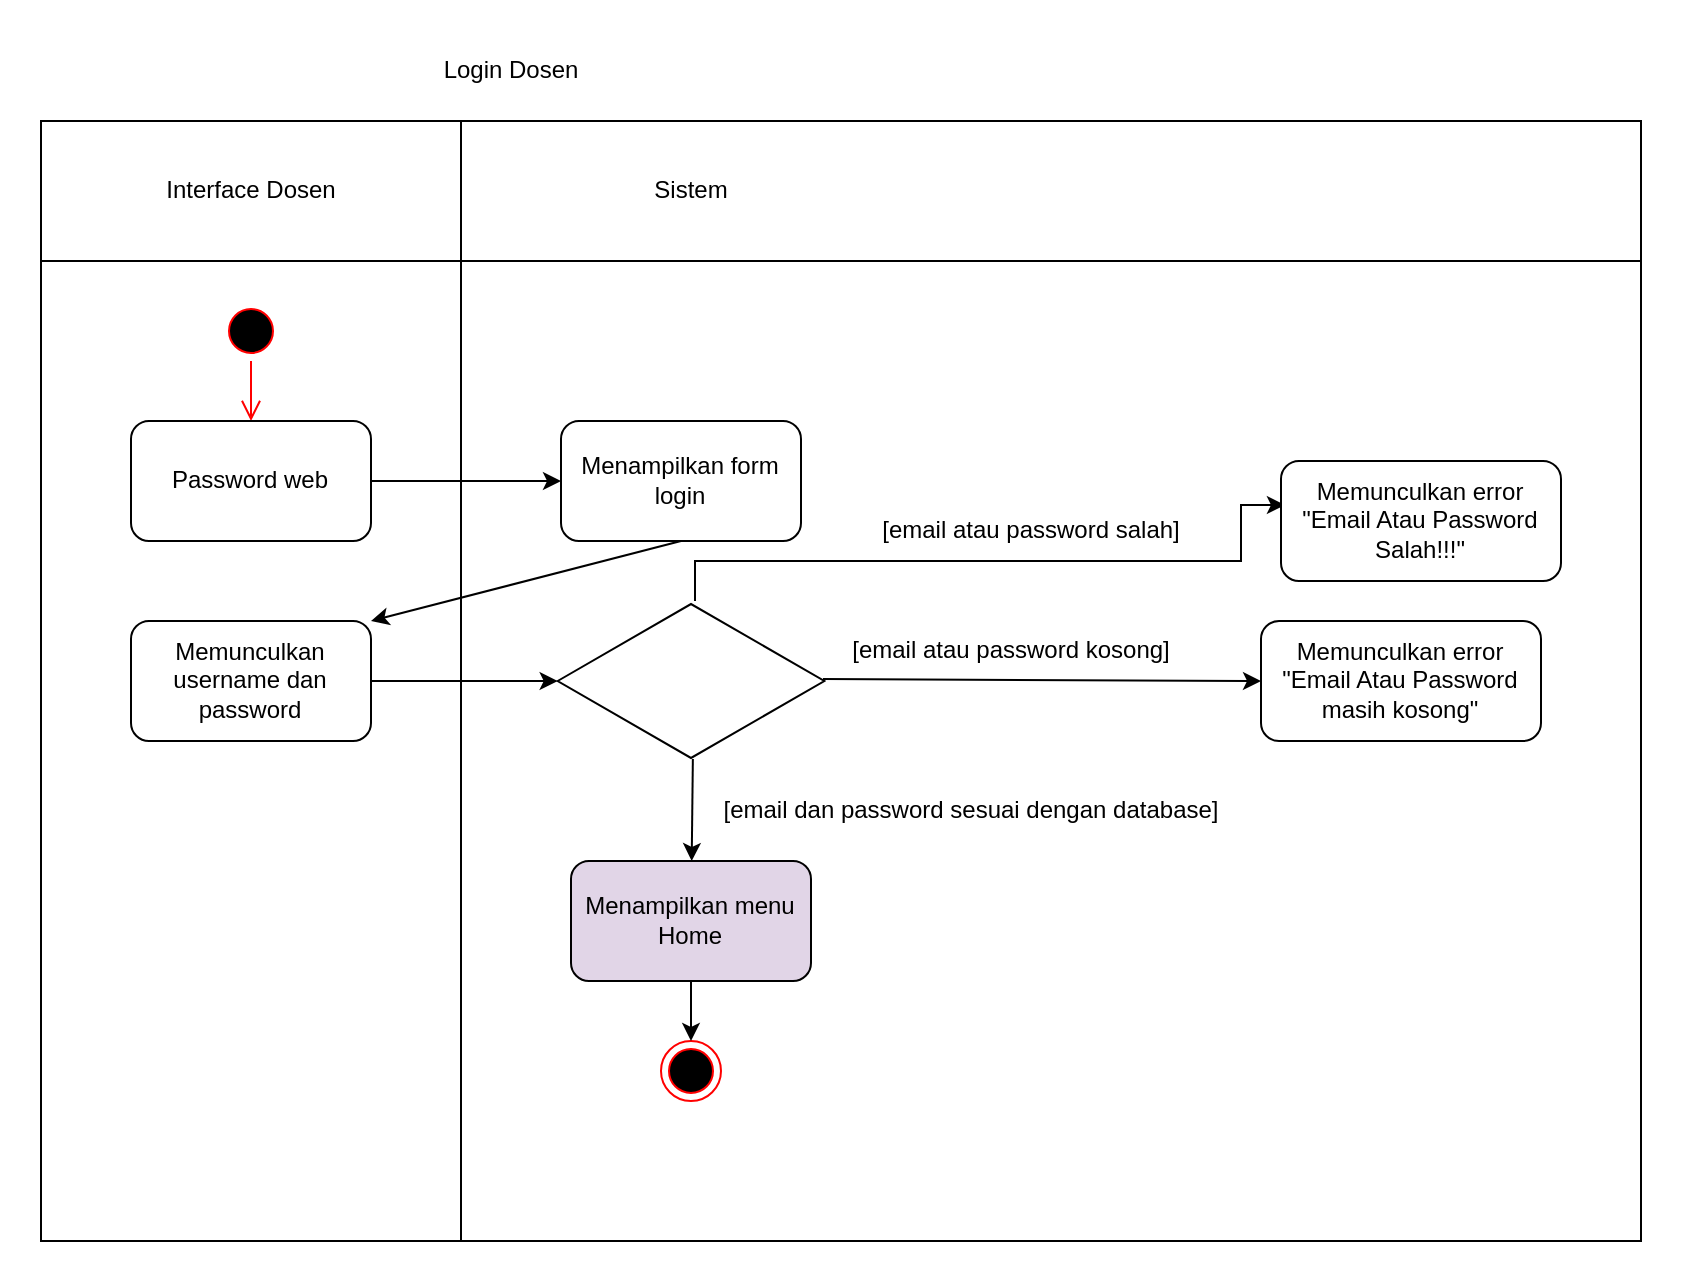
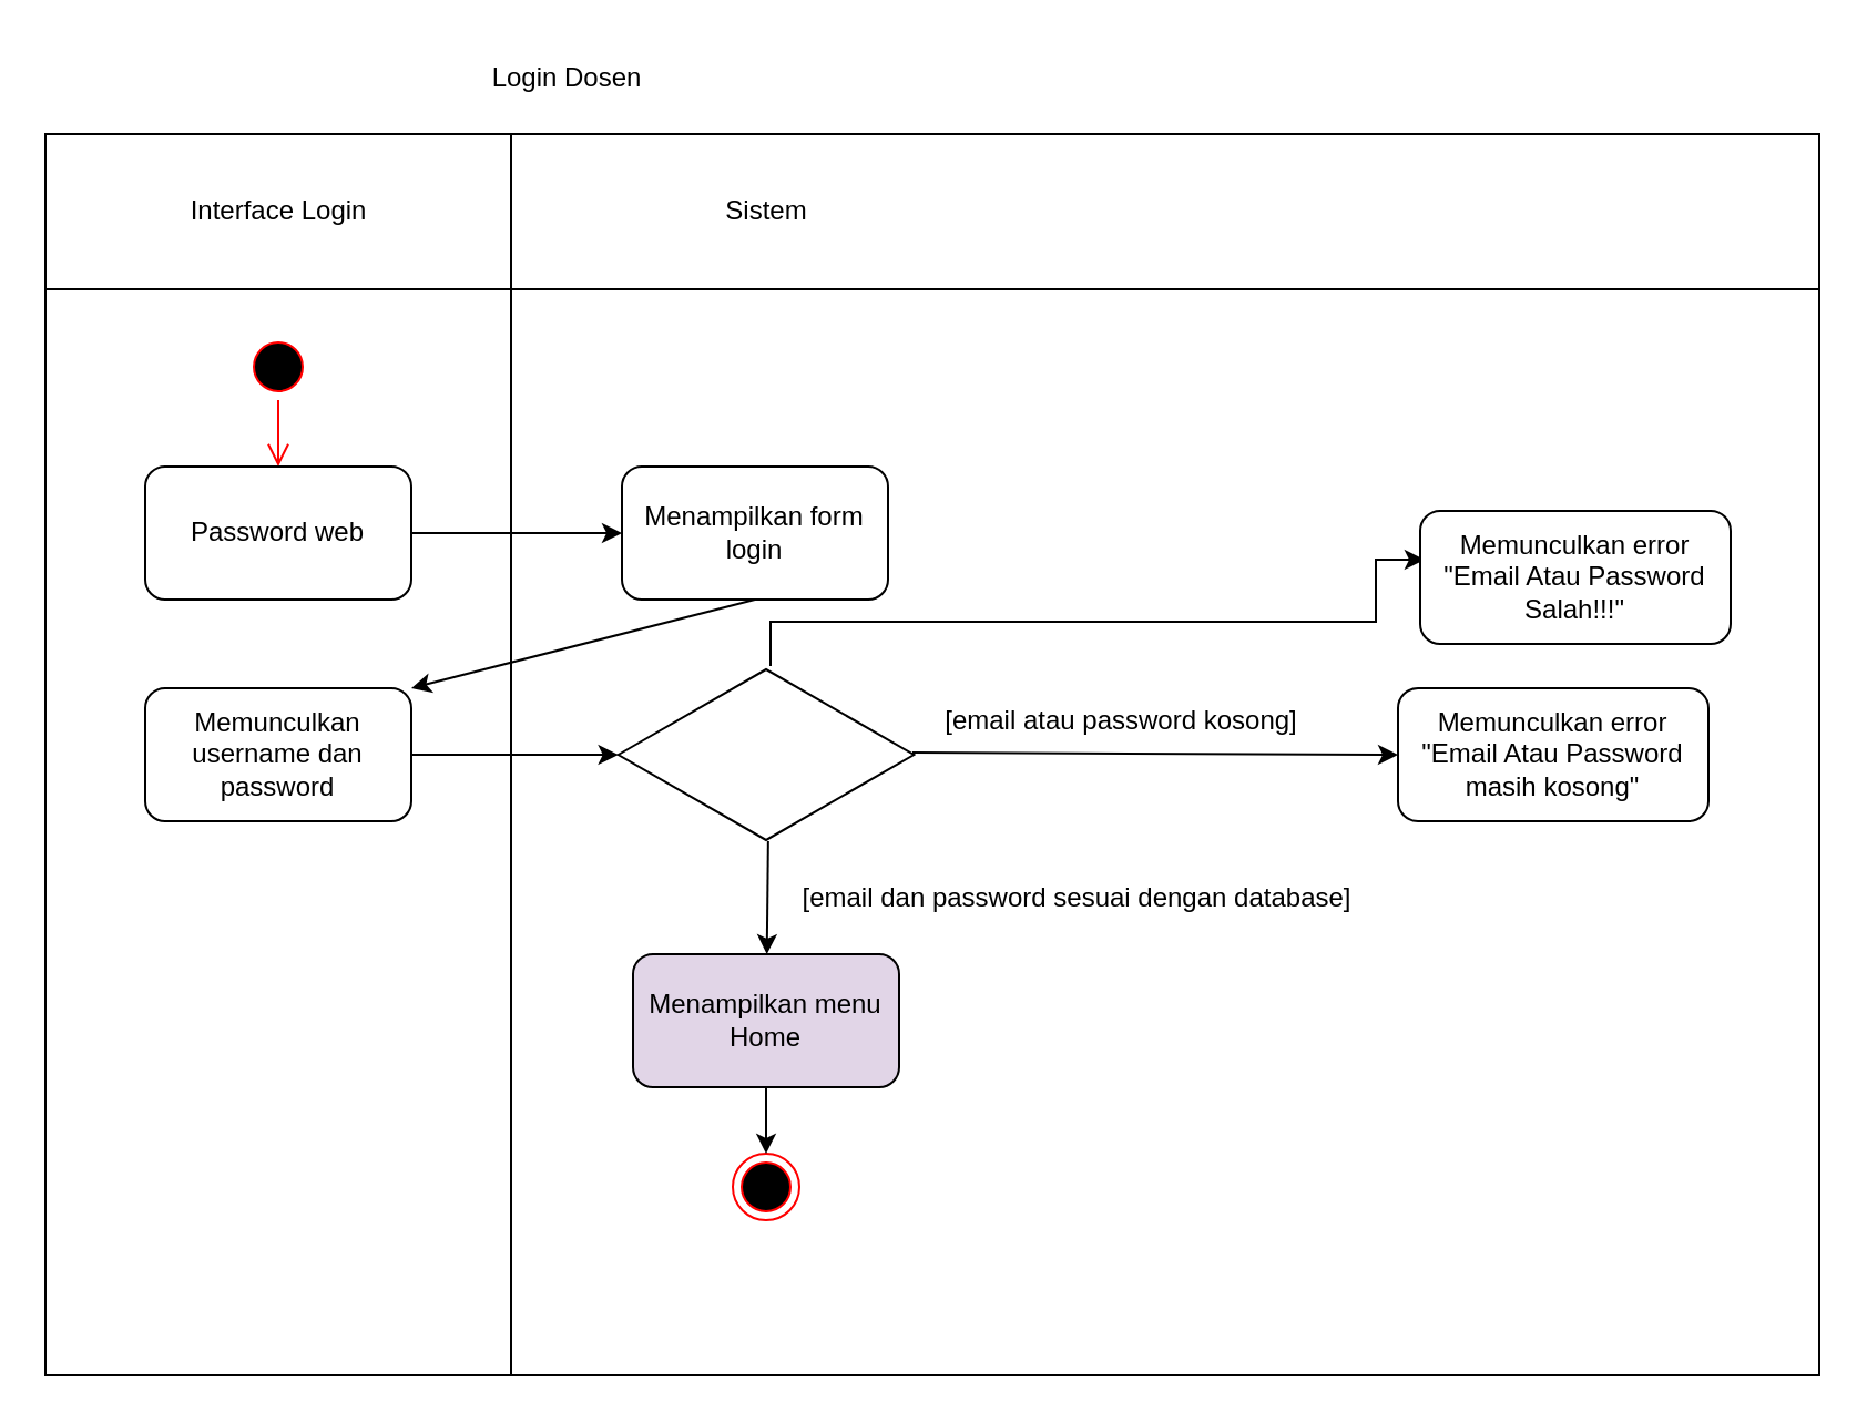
- <mxCell id="3" value="Interface Dosen" style="text;html=1;align=center;verticalAlign=middle;resizable=0;points=[];autosize=1;strokeColor=none;fillColor=none;" parent="1" vertex="1"><mxGeometry x="70" y="80" width="110" height="30" as="geometry" /></mxCell>
+ <mxCell id="3" value="Interface Login" style="text;html=1;align=center;verticalAlign=middle;resizable=0;points=[];autosize=1;strokeColor=none;fillColor=none;" parent="1" vertex="1"><mxGeometry x="70" y="80" width="110" height="30" as="geometry" /></mxCell>
- <mxCell id="25" value="[email atau password salah]" style="text;html=1;align=center;verticalAlign=middle;resizable=0;points=[];autosize=1;strokeColor=none;fillColor=none;" parent="1" vertex="1"><mxGeometry x="430" y="250" width="170" height="30" as="geometry" /></mxCell>
